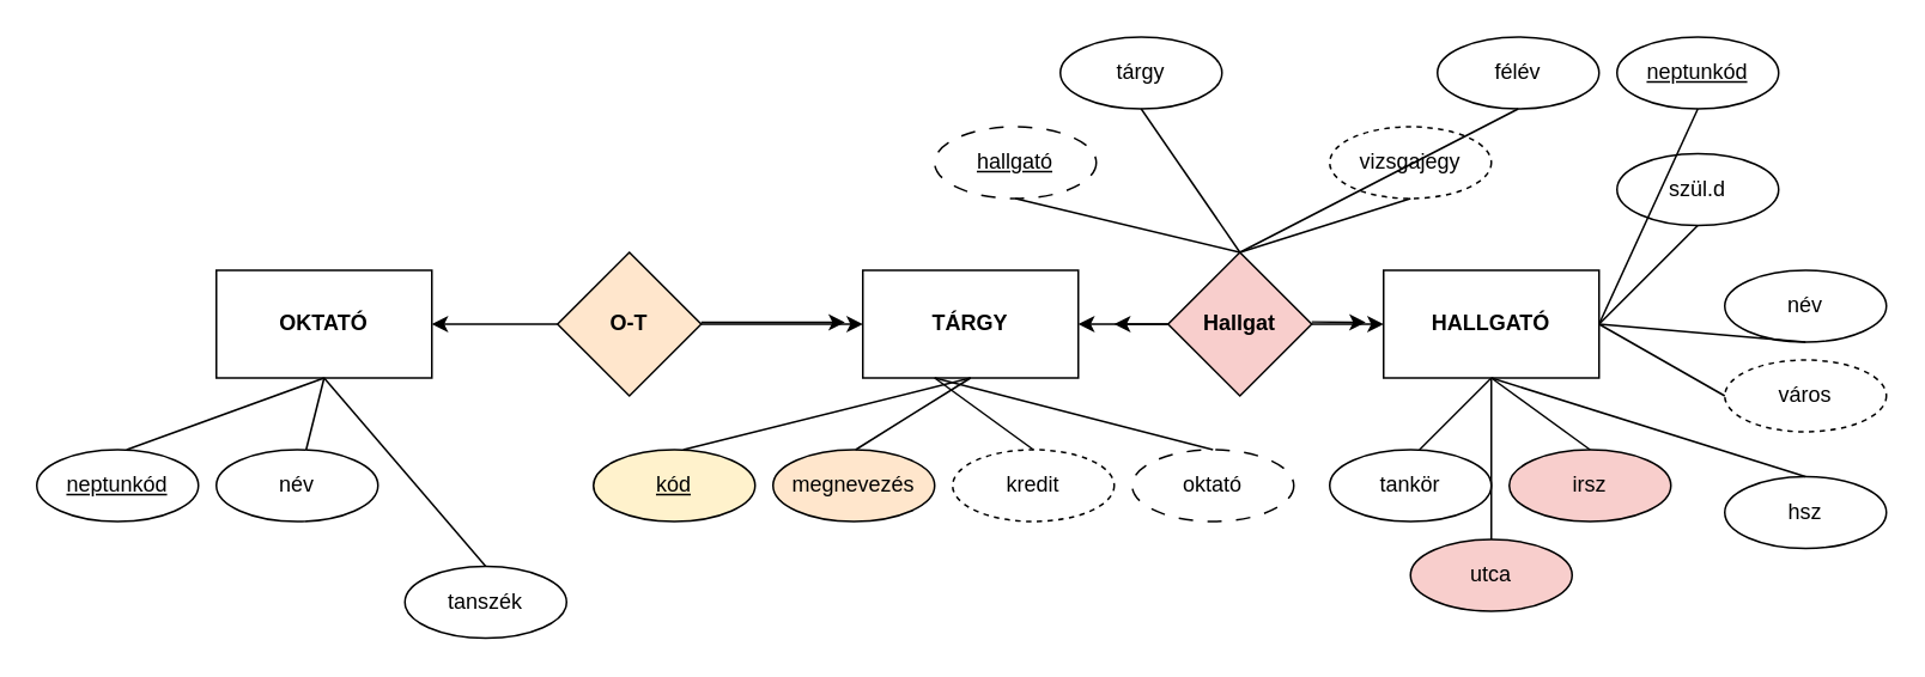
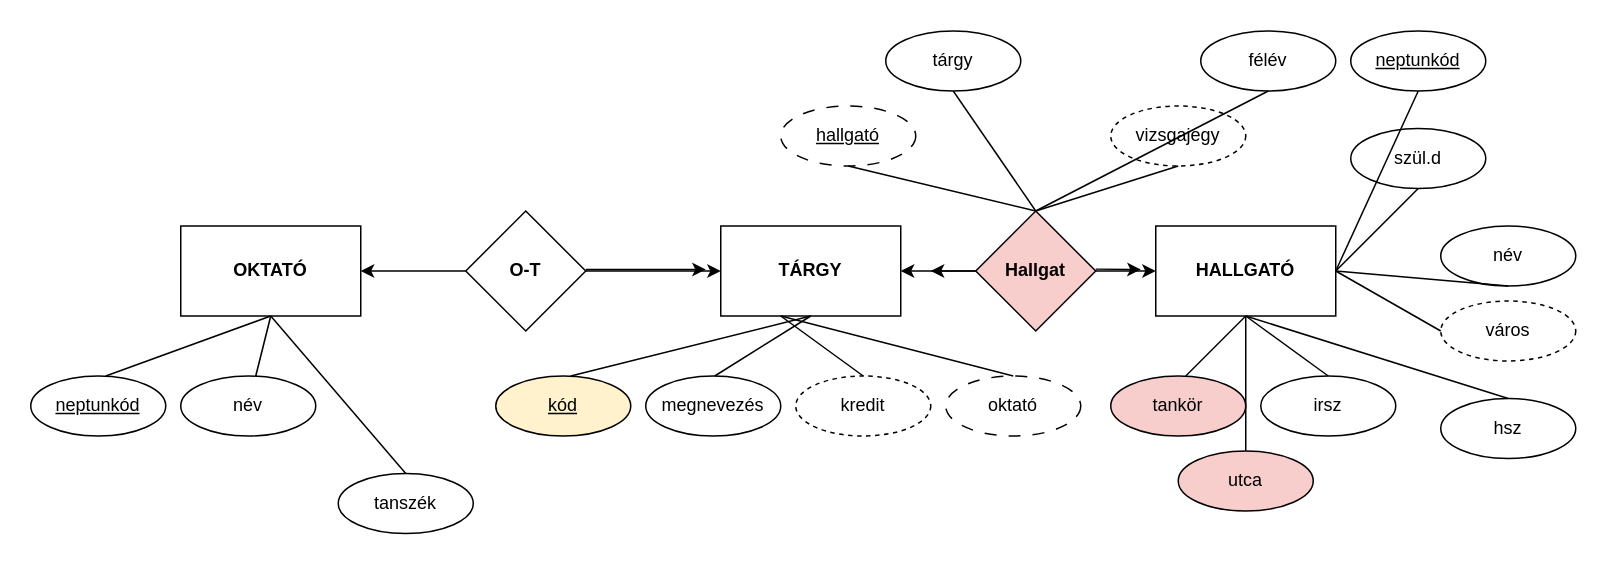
- <mxCell id="32" value="&lt;b&gt;O-T&lt;/b&gt;" style="rhombus;whiteSpace=wrap;html=1;fillColor=#ffe6cc;" parent="1" vertex="1"><mxGeometry x="310" y="140" width="80" height="80" as="geometry" /></mxCell>
+ <mxCell id="32" value="&lt;b&gt;O-T&lt;/b&gt;" style="rhombus;whiteSpace=wrap;html=1;" parent="1" vertex="1"><mxGeometry x="310" y="140" width="80" height="80" as="geometry" /></mxCell>
- <mxCell id="9" value="megnevezés" style="ellipse;whiteSpace=wrap;html=1;fillColor=#ffe6cc;" parent="1" vertex="1"><mxGeometry x="430" y="250" width="90" height="40" as="geometry" /></mxCell>
+ <mxCell id="9" value="megnevezés" style="ellipse;whiteSpace=wrap;html=1;" parent="1" vertex="1"><mxGeometry x="430" y="250" width="90" height="40" as="geometry" /></mxCell>
- <mxCell id="20" value="tankör" style="ellipse;whiteSpace=wrap;html=1;" parent="1" vertex="1"><mxGeometry x="740" y="250" width="90" height="40" as="geometry" /></mxCell>
+ <mxCell id="20" value="tankör" style="ellipse;whiteSpace=wrap;html=1;fillColor=#f8cecc;" parent="1" vertex="1"><mxGeometry x="740" y="250" width="90" height="40" as="geometry" /></mxCell>
- <mxCell id="21" value="irsz" style="ellipse;whiteSpace=wrap;html=1;fillColor=#f8cecc;" parent="1" vertex="1"><mxGeometry x="840" y="250" width="90" height="40" as="geometry" /></mxCell>
+ <mxCell id="21" value="irsz" style="ellipse;whiteSpace=wrap;html=1;" parent="1" vertex="1"><mxGeometry x="840" y="250" width="90" height="40" as="geometry" /></mxCell>
